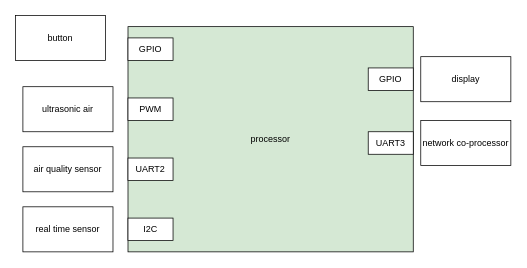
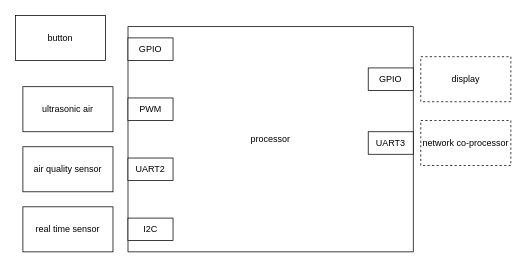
- <mxCell id="7" value="display" style="rounded=0;whiteSpace=wrap;html=1;" vertex="1" parent="1"><mxGeometry x="560" y="75" width="120" height="60" as="geometry" /></mxCell>
+ <mxCell id="7" value="display" style="rounded=0;whiteSpace=wrap;html=1;dashed=1;" vertex="1" parent="1"><mxGeometry x="560" y="75" width="120" height="60" as="geometry" /></mxCell>
- <mxCell id="5" value="processor" style="rounded=0;whiteSpace=wrap;html=1;fillColor=#d5e8d4;" vertex="1" parent="1"><mxGeometry x="170" y="35" width="380" height="300" as="geometry" /></mxCell>
+ <mxCell id="5" value="processor" style="rounded=0;whiteSpace=wrap;html=1;" vertex="1" parent="1"><mxGeometry x="170" y="35" width="380" height="300" as="geometry" /></mxCell>
- <mxCell id="6" value="network co-processor" style="rounded=0;whiteSpace=wrap;html=1;" vertex="1" parent="1"><mxGeometry x="560" y="160" width="120" height="60" as="geometry" /></mxCell>
+ <mxCell id="6" value="network co-processor" style="rounded=0;whiteSpace=wrap;html=1;dashed=1;" vertex="1" parent="1"><mxGeometry x="560" y="160" width="120" height="60" as="geometry" /></mxCell>
